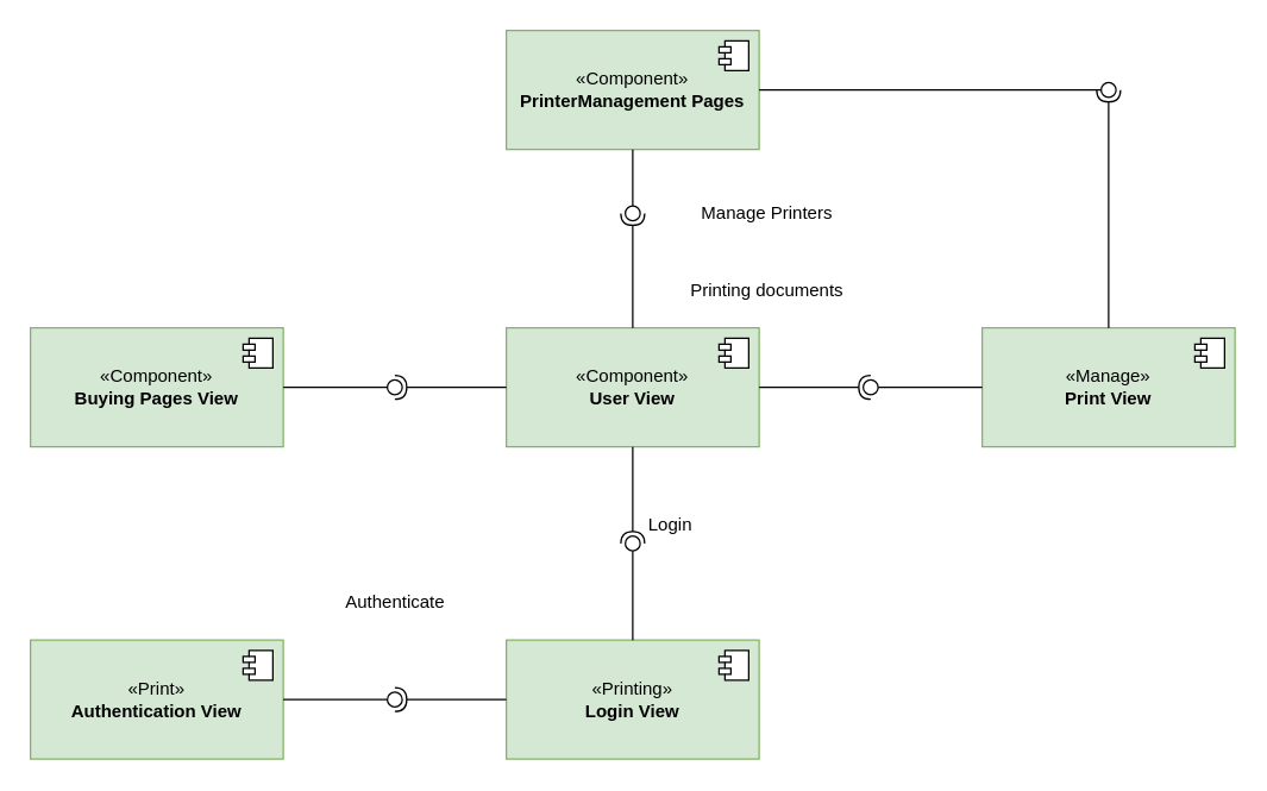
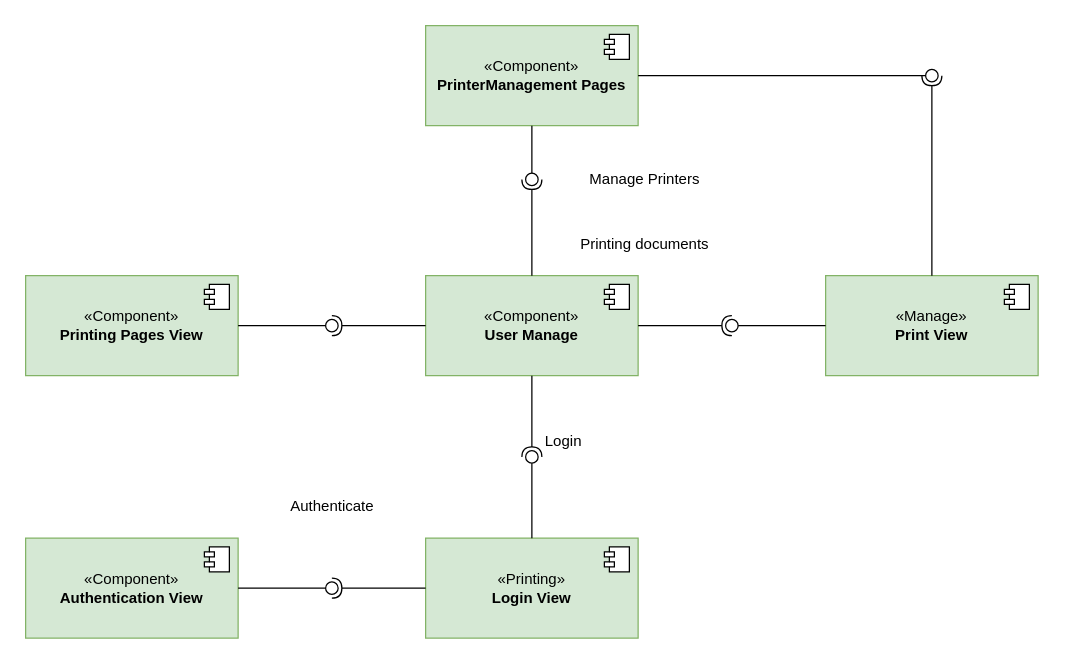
- <mxCell id="10" value="&lt;div&gt;«Component»&lt;br&gt;&lt;/div&gt;&lt;div&gt;&lt;b&gt;Buying Pages View&lt;/b&gt;&lt;/div&gt;" style="html=1;dropTarget=0;whiteSpace=wrap;align=center;horizontal=1;fontFamily=Helvetica;verticalAlign=middle;fillColor=#d5e8d4;strokeColor=#82b366;" vertex="1" parent="1"><mxGeometry x="20" y="220" width="170" height="80" as="geometry" /></mxCell>
+ <mxCell id="10" value="&lt;div&gt;«Component»&lt;br&gt;&lt;/div&gt;&lt;div&gt;&lt;b&gt;Printing Pages View&lt;/b&gt;&lt;/div&gt;" style="html=1;dropTarget=0;whiteSpace=wrap;align=center;horizontal=1;fontFamily=Helvetica;verticalAlign=middle;fillColor=#d5e8d4;strokeColor=#82b366;" vertex="1" parent="1"><mxGeometry x="20" y="220" width="170" height="80" as="geometry" /></mxCell>
- <mxCell id="2" value="&lt;div&gt;«Component»&lt;br&gt;&lt;/div&gt;&lt;div&gt;&lt;b&gt;User View&lt;/b&gt;&lt;/div&gt;" style="html=1;dropTarget=0;whiteSpace=wrap;align=center;horizontal=1;fontFamily=Helvetica;verticalAlign=middle;fillColor=#d5e8d4;strokeColor=#82b366;" vertex="1" parent="1"><mxGeometry x="340" y="220" width="170" height="80" as="geometry" /></mxCell>
+ <mxCell id="2" value="&lt;div&gt;«Component»&lt;br&gt;&lt;/div&gt;&lt;div&gt;&lt;b&gt;User Manage&lt;/b&gt;&lt;/div&gt;" style="html=1;dropTarget=0;whiteSpace=wrap;align=center;horizontal=1;fontFamily=Helvetica;verticalAlign=middle;fillColor=#d5e8d4;strokeColor=#82b366;" vertex="1" parent="1"><mxGeometry x="340" y="220" width="170" height="80" as="geometry" /></mxCell>
- <mxCell id="4" value="&lt;div&gt;«Print»&lt;br&gt;&lt;/div&gt;&lt;div&gt;&lt;b&gt;Authentication View&lt;/b&gt;&lt;/div&gt;" style="html=1;dropTarget=0;whiteSpace=wrap;align=center;horizontal=1;fontFamily=Helvetica;verticalAlign=middle;fillColor=#d5e8d4;strokeColor=#82b366;" vertex="1" parent="1"><mxGeometry x="20" y="430" width="170" height="80" as="geometry" /></mxCell>
+ <mxCell id="4" value="&lt;div&gt;«Component»&lt;br&gt;&lt;/div&gt;&lt;div&gt;&lt;b&gt;Authentication View&lt;/b&gt;&lt;/div&gt;" style="html=1;dropTarget=0;whiteSpace=wrap;align=center;horizontal=1;fontFamily=Helvetica;verticalAlign=middle;fillColor=#d5e8d4;strokeColor=#82b366;" vertex="1" parent="1"><mxGeometry x="20" y="430" width="170" height="80" as="geometry" /></mxCell>
